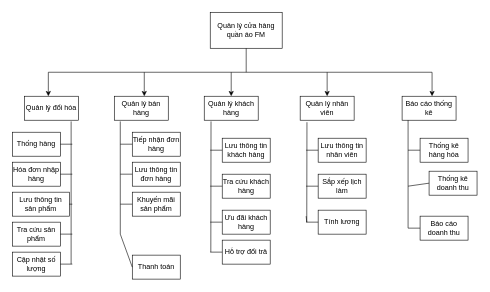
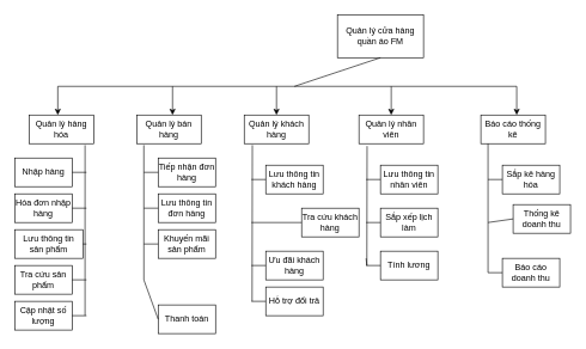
- <mxCell id="2" value="Quản lý cửa hàng quần áo FM" style="rounded=0;whiteSpace=wrap;html=1;" parent="1" vertex="1"><mxGeometry x="350" y="20" width="120" height="60" as="geometry" /></mxCell>
+ <mxCell id="2" value="Quản lý cửa hàng quần áo FM" style="rounded=0;whiteSpace=wrap;html=1;" parent="1" vertex="1"><mxGeometry x="470" y="20" width="120" height="60" as="geometry" /></mxCell>
- <mxCell id="6" value="Quản lý đổi hóa" style="rounded=0;whiteSpace=wrap;html=1;" parent="1" vertex="1"><mxGeometry x="40" y="160" width="90" height="40" as="geometry" /></mxCell>
+ <mxCell id="6" value="Quản lý hàng hóa" style="rounded=0;whiteSpace=wrap;html=1;" parent="1" vertex="1"><mxGeometry x="40" y="160" width="90" height="40" as="geometry" /></mxCell>
- <mxCell id="16" value="Thống hàng" style="rounded=0;whiteSpace=wrap;html=1;" parent="1" vertex="1"><mxGeometry x="20" y="220" width="80" height="40" as="geometry" /></mxCell>
+ <mxCell id="16" value="Nhập hàng" style="rounded=0;whiteSpace=wrap;html=1;" parent="1" vertex="1"><mxGeometry x="20" y="220" width="80" height="40" as="geometry" /></mxCell>
- <mxCell id="37" value="Thống kê hàng hóa" style="rounded=0;whiteSpace=wrap;html=1;" parent="1" vertex="1"><mxGeometry x="700" y="230" width="80" height="40" as="geometry" /></mxCell>
+ <mxCell id="37" value="Sắp kê hàng hóa" style="rounded=0;whiteSpace=wrap;html=1;" parent="1" vertex="1"><mxGeometry x="700" y="230" width="80" height="40" as="geometry" /></mxCell>
- <mxCell id="54" value="Tra cứu khách hàng" style="rounded=0;whiteSpace=wrap;html=1;" parent="1" vertex="1"><mxGeometry x="370" y="290" width="80" height="40" as="geometry" /></mxCell>
+ <mxCell id="54" value="Tra cứu khách hàng" style="rounded=0;whiteSpace=wrap;html=1;" parent="1" vertex="1"><mxGeometry x="420" y="290" width="80" height="40" as="geometry" /></mxCell>
